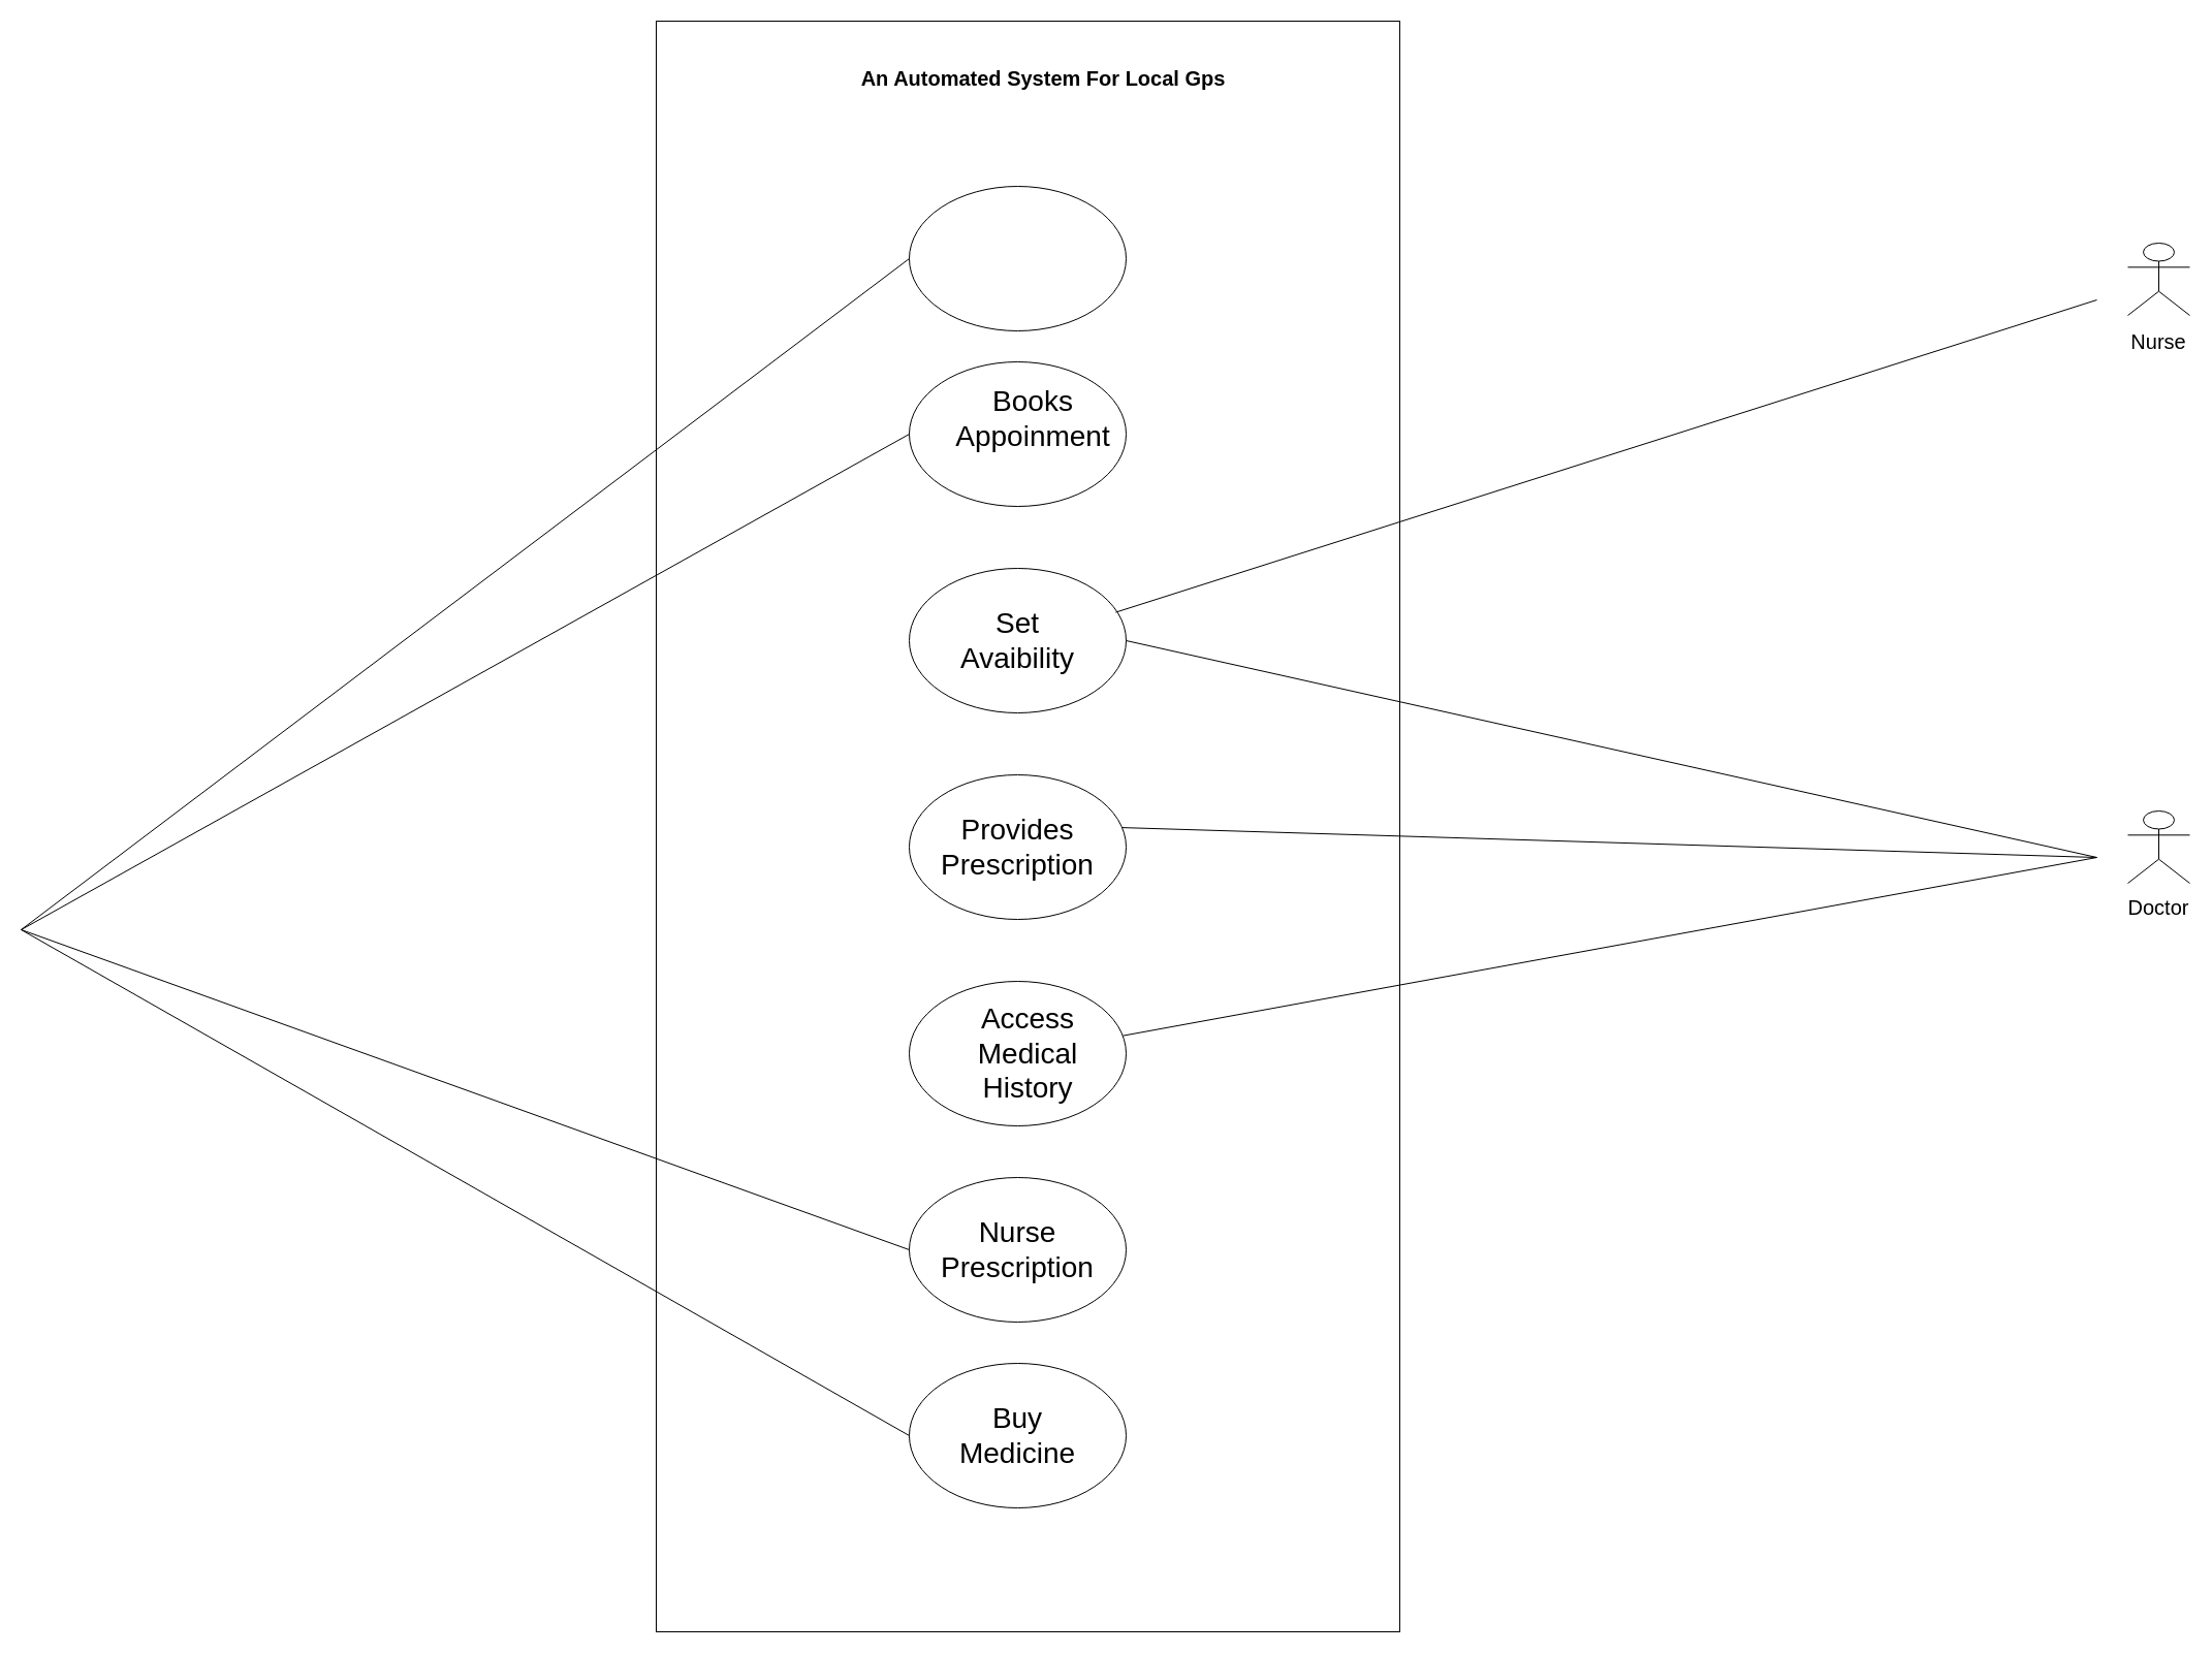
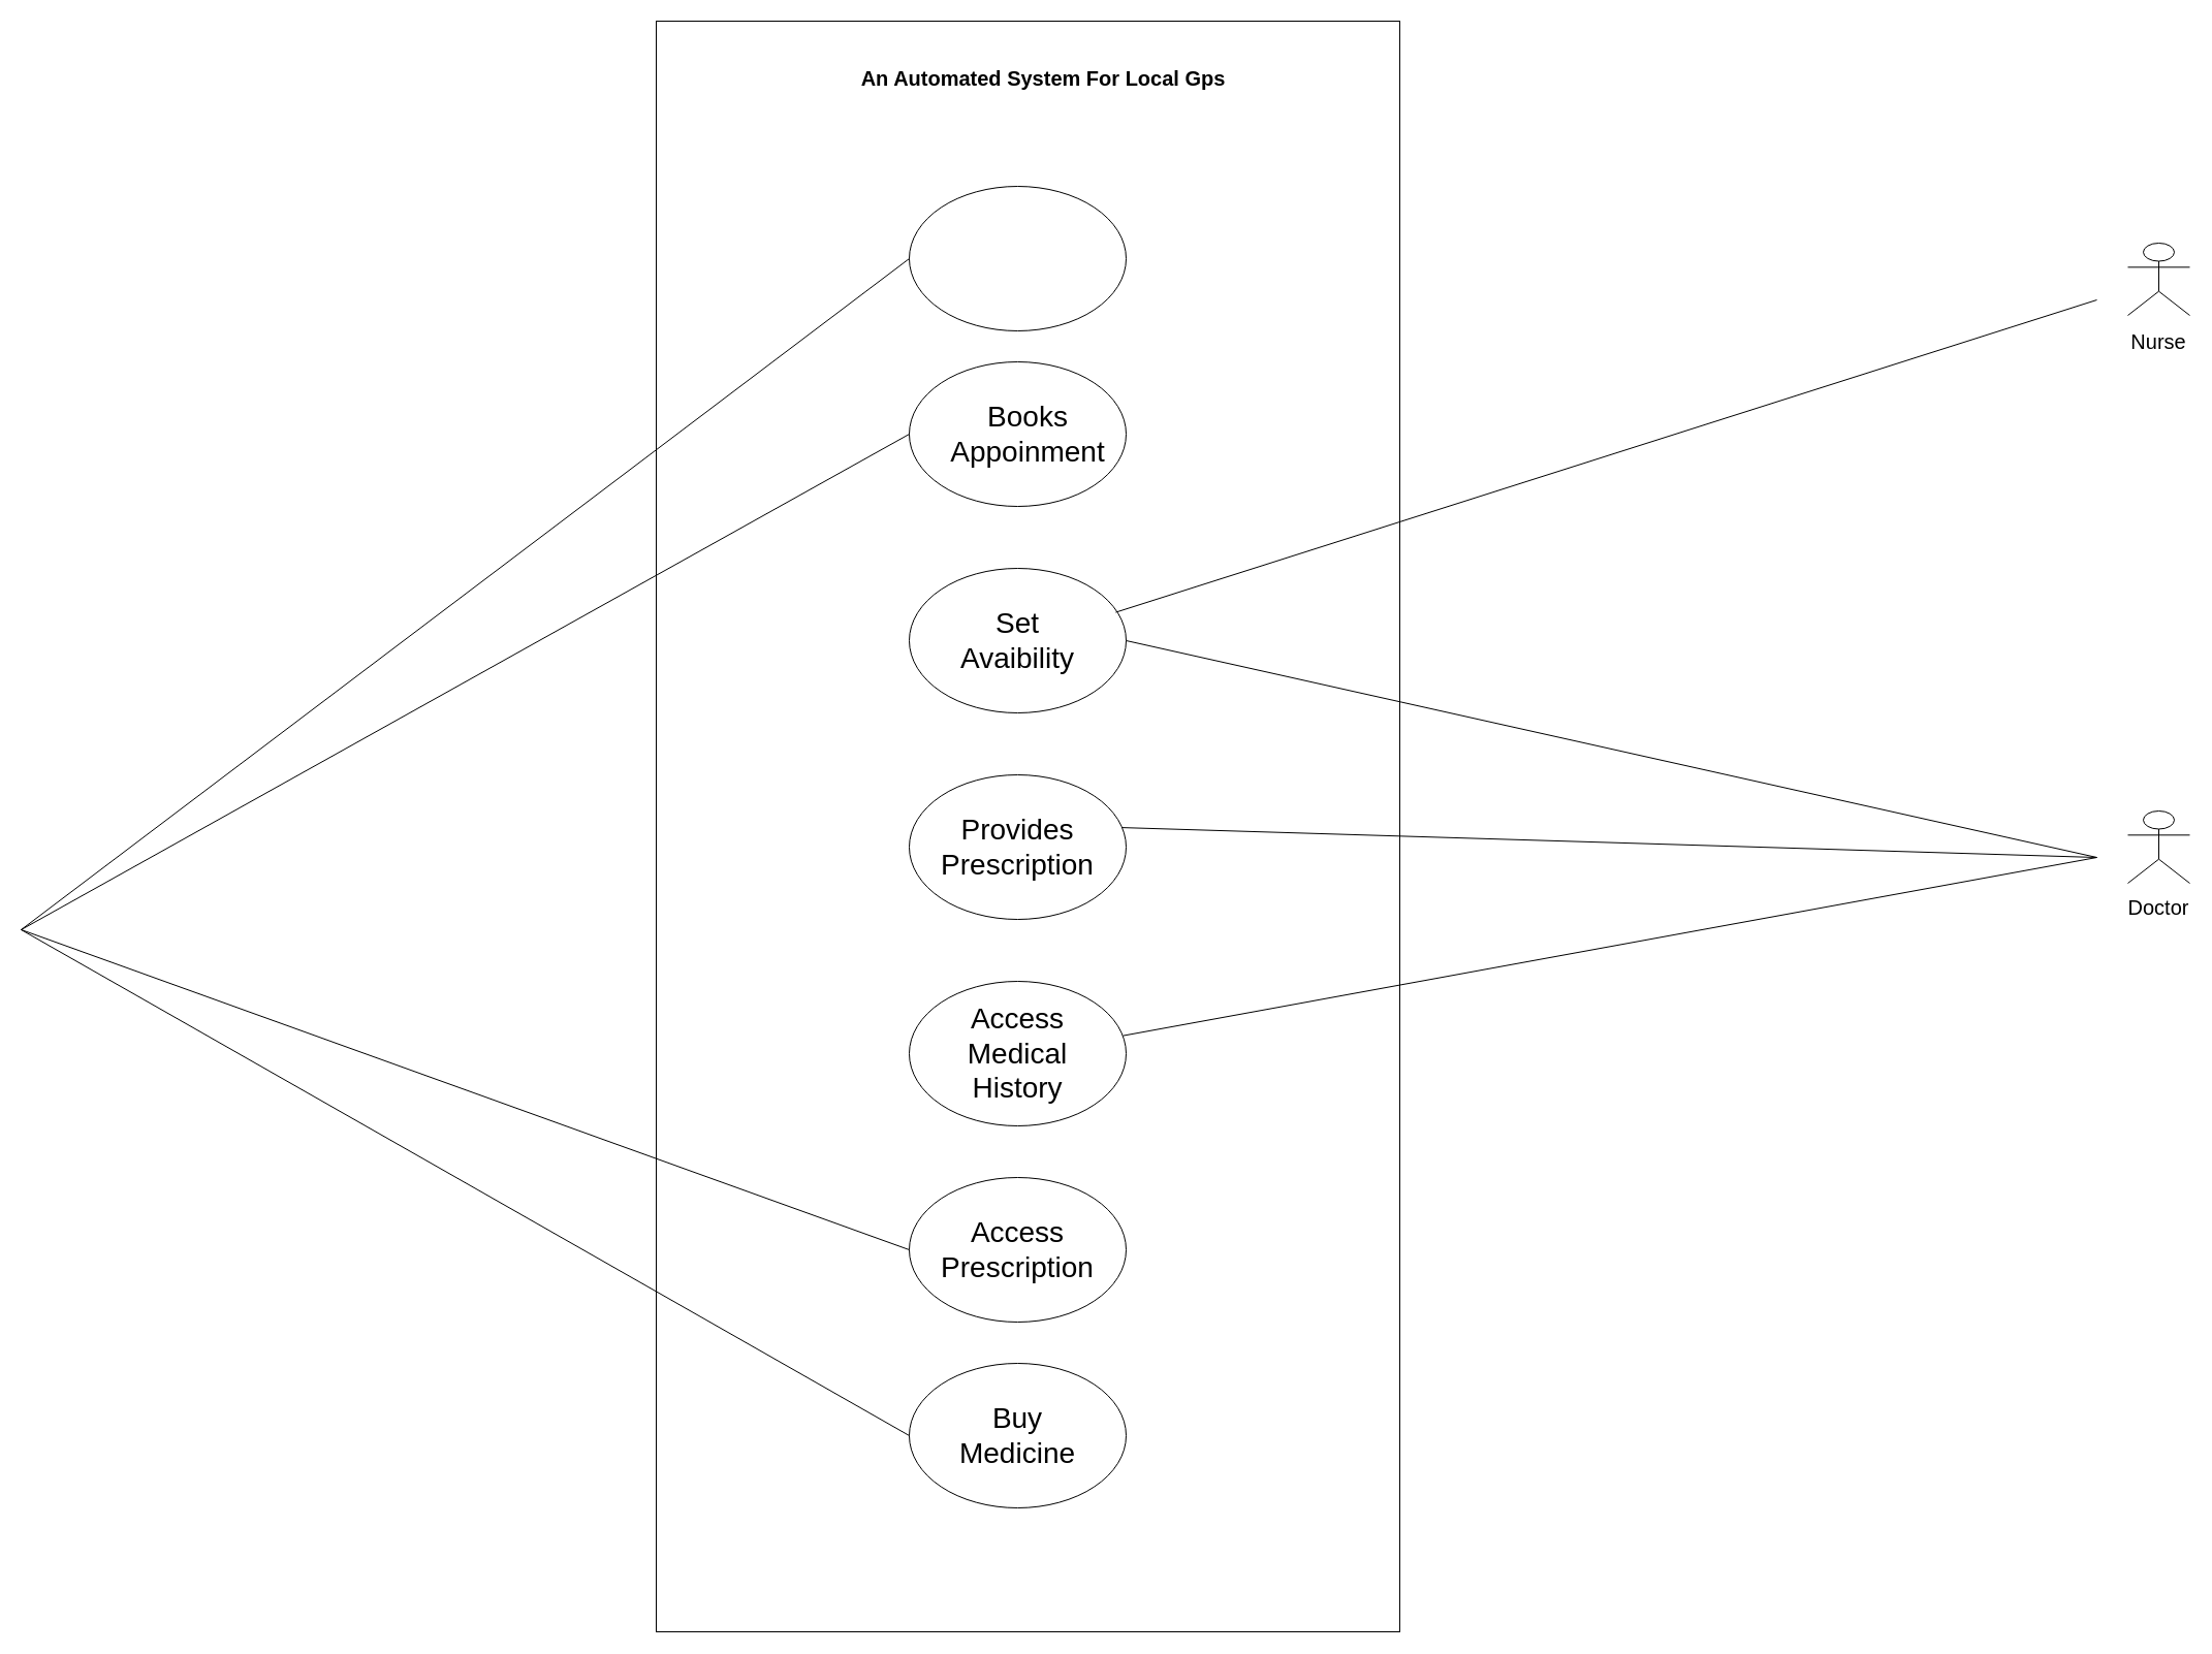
- <mxCell id="5" value="&lt;font style=&quot;font-size: 28px;&quot;&gt;Books Appoinment&lt;/font&gt;" style="text;html=1;align=center;verticalAlign=middle;whiteSpace=wrap;rounded=0;" parent="1" vertex="1"><mxGeometry x="923" y="365" width="154" height="80" as="geometry" /></mxCell>
+ <mxCell id="5" value="&lt;font style=&quot;font-size: 28px;&quot;&gt;Books Appoinment&lt;/font&gt;" style="text;html=1;align=center;verticalAlign=middle;whiteSpace=wrap;rounded=0;" parent="1" vertex="1"><mxGeometry x="918" y="380" width="154" height="80" as="geometry" /></mxCell>
- <mxCell id="11" value="&lt;font style=&quot;font-size: 28px;&quot;&gt;Access Medical History&lt;/font&gt;" style="text;html=1;align=center;verticalAlign=middle;whiteSpace=wrap;rounded=0;" parent="1" vertex="1"><mxGeometry x="918" y="980" width="154" height="80" as="geometry" /></mxCell>
+ <mxCell id="11" value="&lt;font style=&quot;font-size: 28px;&quot;&gt;Access Medical History&lt;/font&gt;" style="text;html=1;align=center;verticalAlign=middle;whiteSpace=wrap;rounded=0;" parent="1" vertex="1"><mxGeometry x="908" y="980" width="154" height="80" as="geometry" /></mxCell>
- <mxCell id="14" value="&lt;font style=&quot;font-size: 28px;&quot;&gt;Nurse Prescription&lt;/font&gt;" style="text;html=1;align=center;verticalAlign=middle;whiteSpace=wrap;rounded=0;" parent="1" vertex="1"><mxGeometry x="908" y="1170" width="154" height="80" as="geometry" /></mxCell>
+ <mxCell id="14" value="&lt;font style=&quot;font-size: 28px;&quot;&gt;Access Prescription&lt;/font&gt;" style="text;html=1;align=center;verticalAlign=middle;whiteSpace=wrap;rounded=0;" parent="1" vertex="1"><mxGeometry x="908" y="1170" width="154" height="80" as="geometry" /></mxCell>
